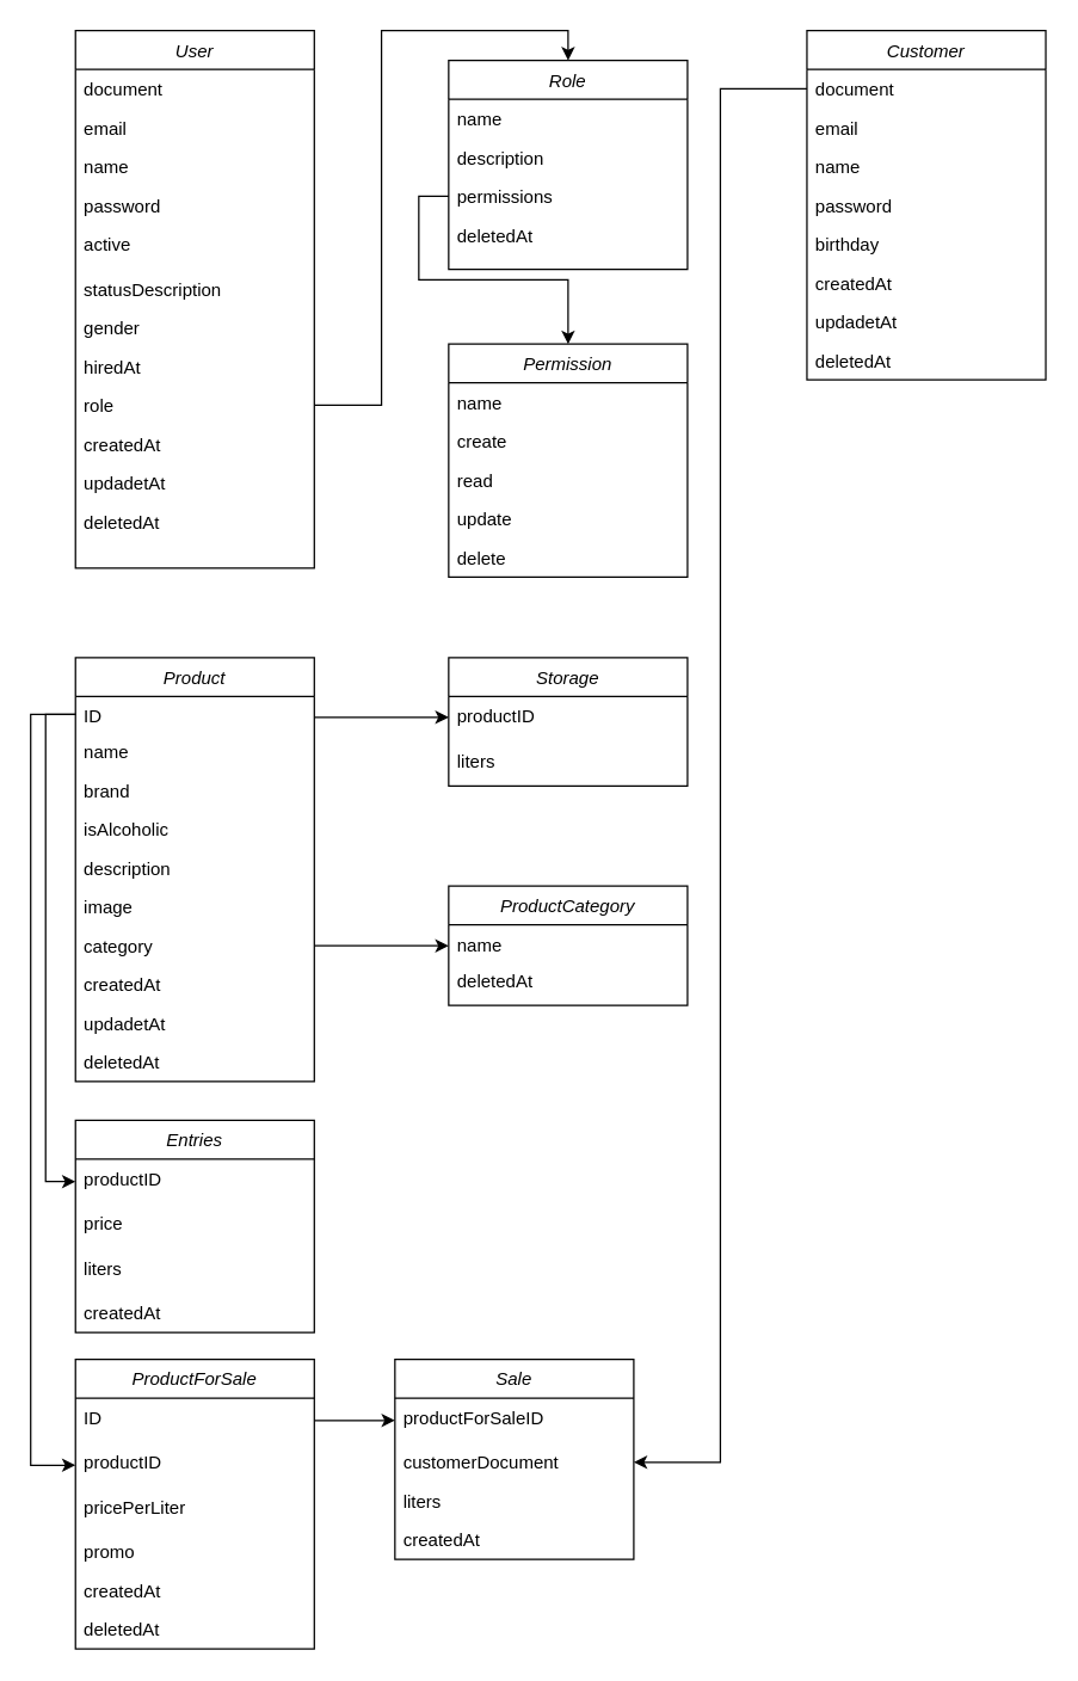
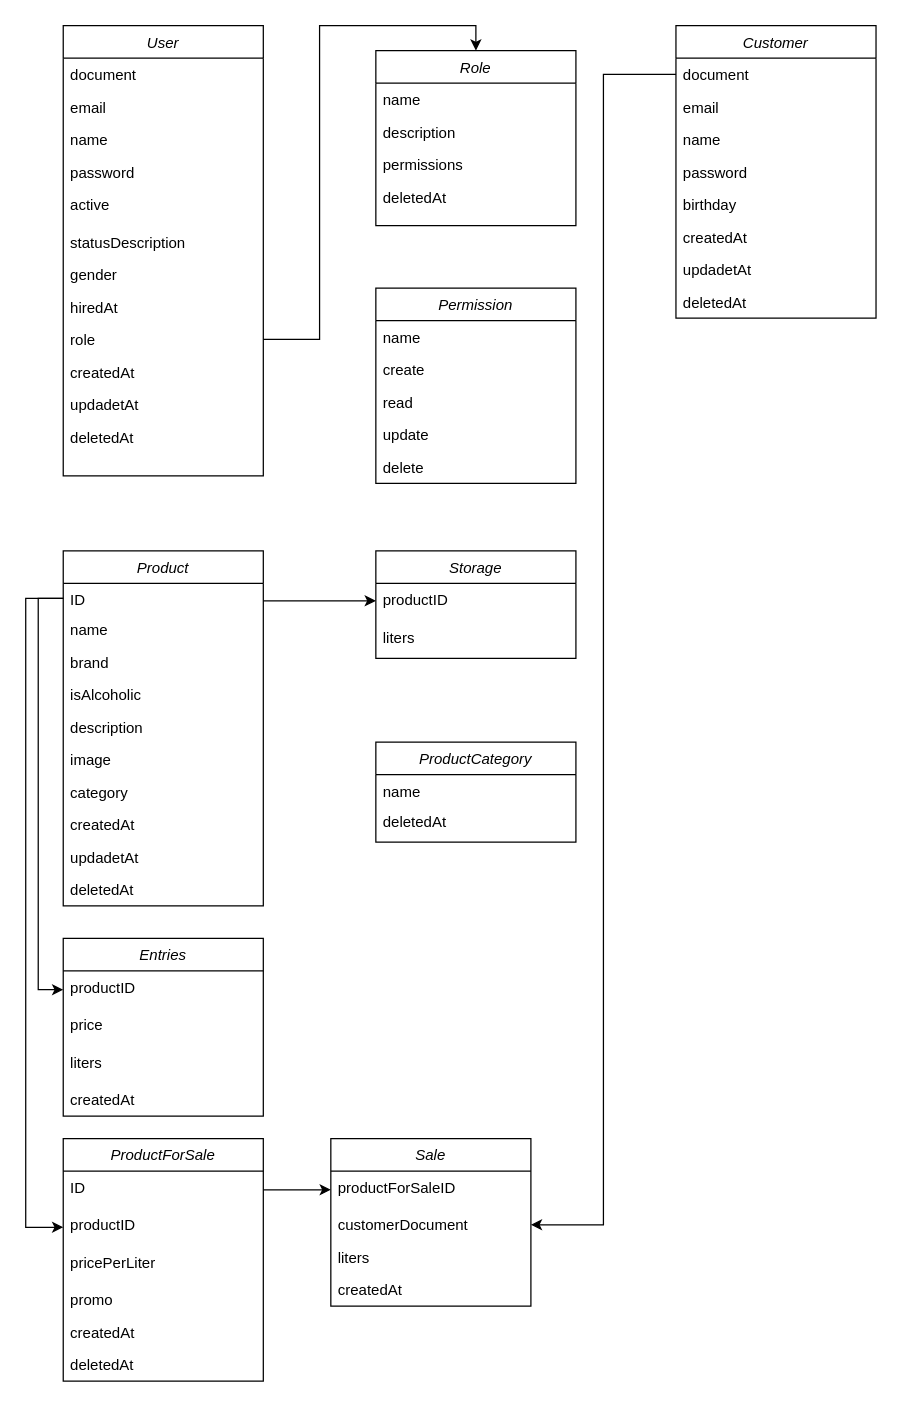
- <mxCell id="27" style="edgeStyle=orthogonalEdgeStyle;rounded=0;orthogonalLoop=1;jettySize=auto;html=1;" parent="1" source="19" target="21" edge="1"><mxGeometry relative="1" as="geometry" /></mxCell>
- <mxCell id="51" style="edgeStyle=orthogonalEdgeStyle;rounded=0;orthogonalLoop=1;jettySize=auto;html=1;strokeWidth=1;" parent="1" source="35" target="43" edge="1"><mxGeometry relative="1" as="geometry" /></mxCell>
